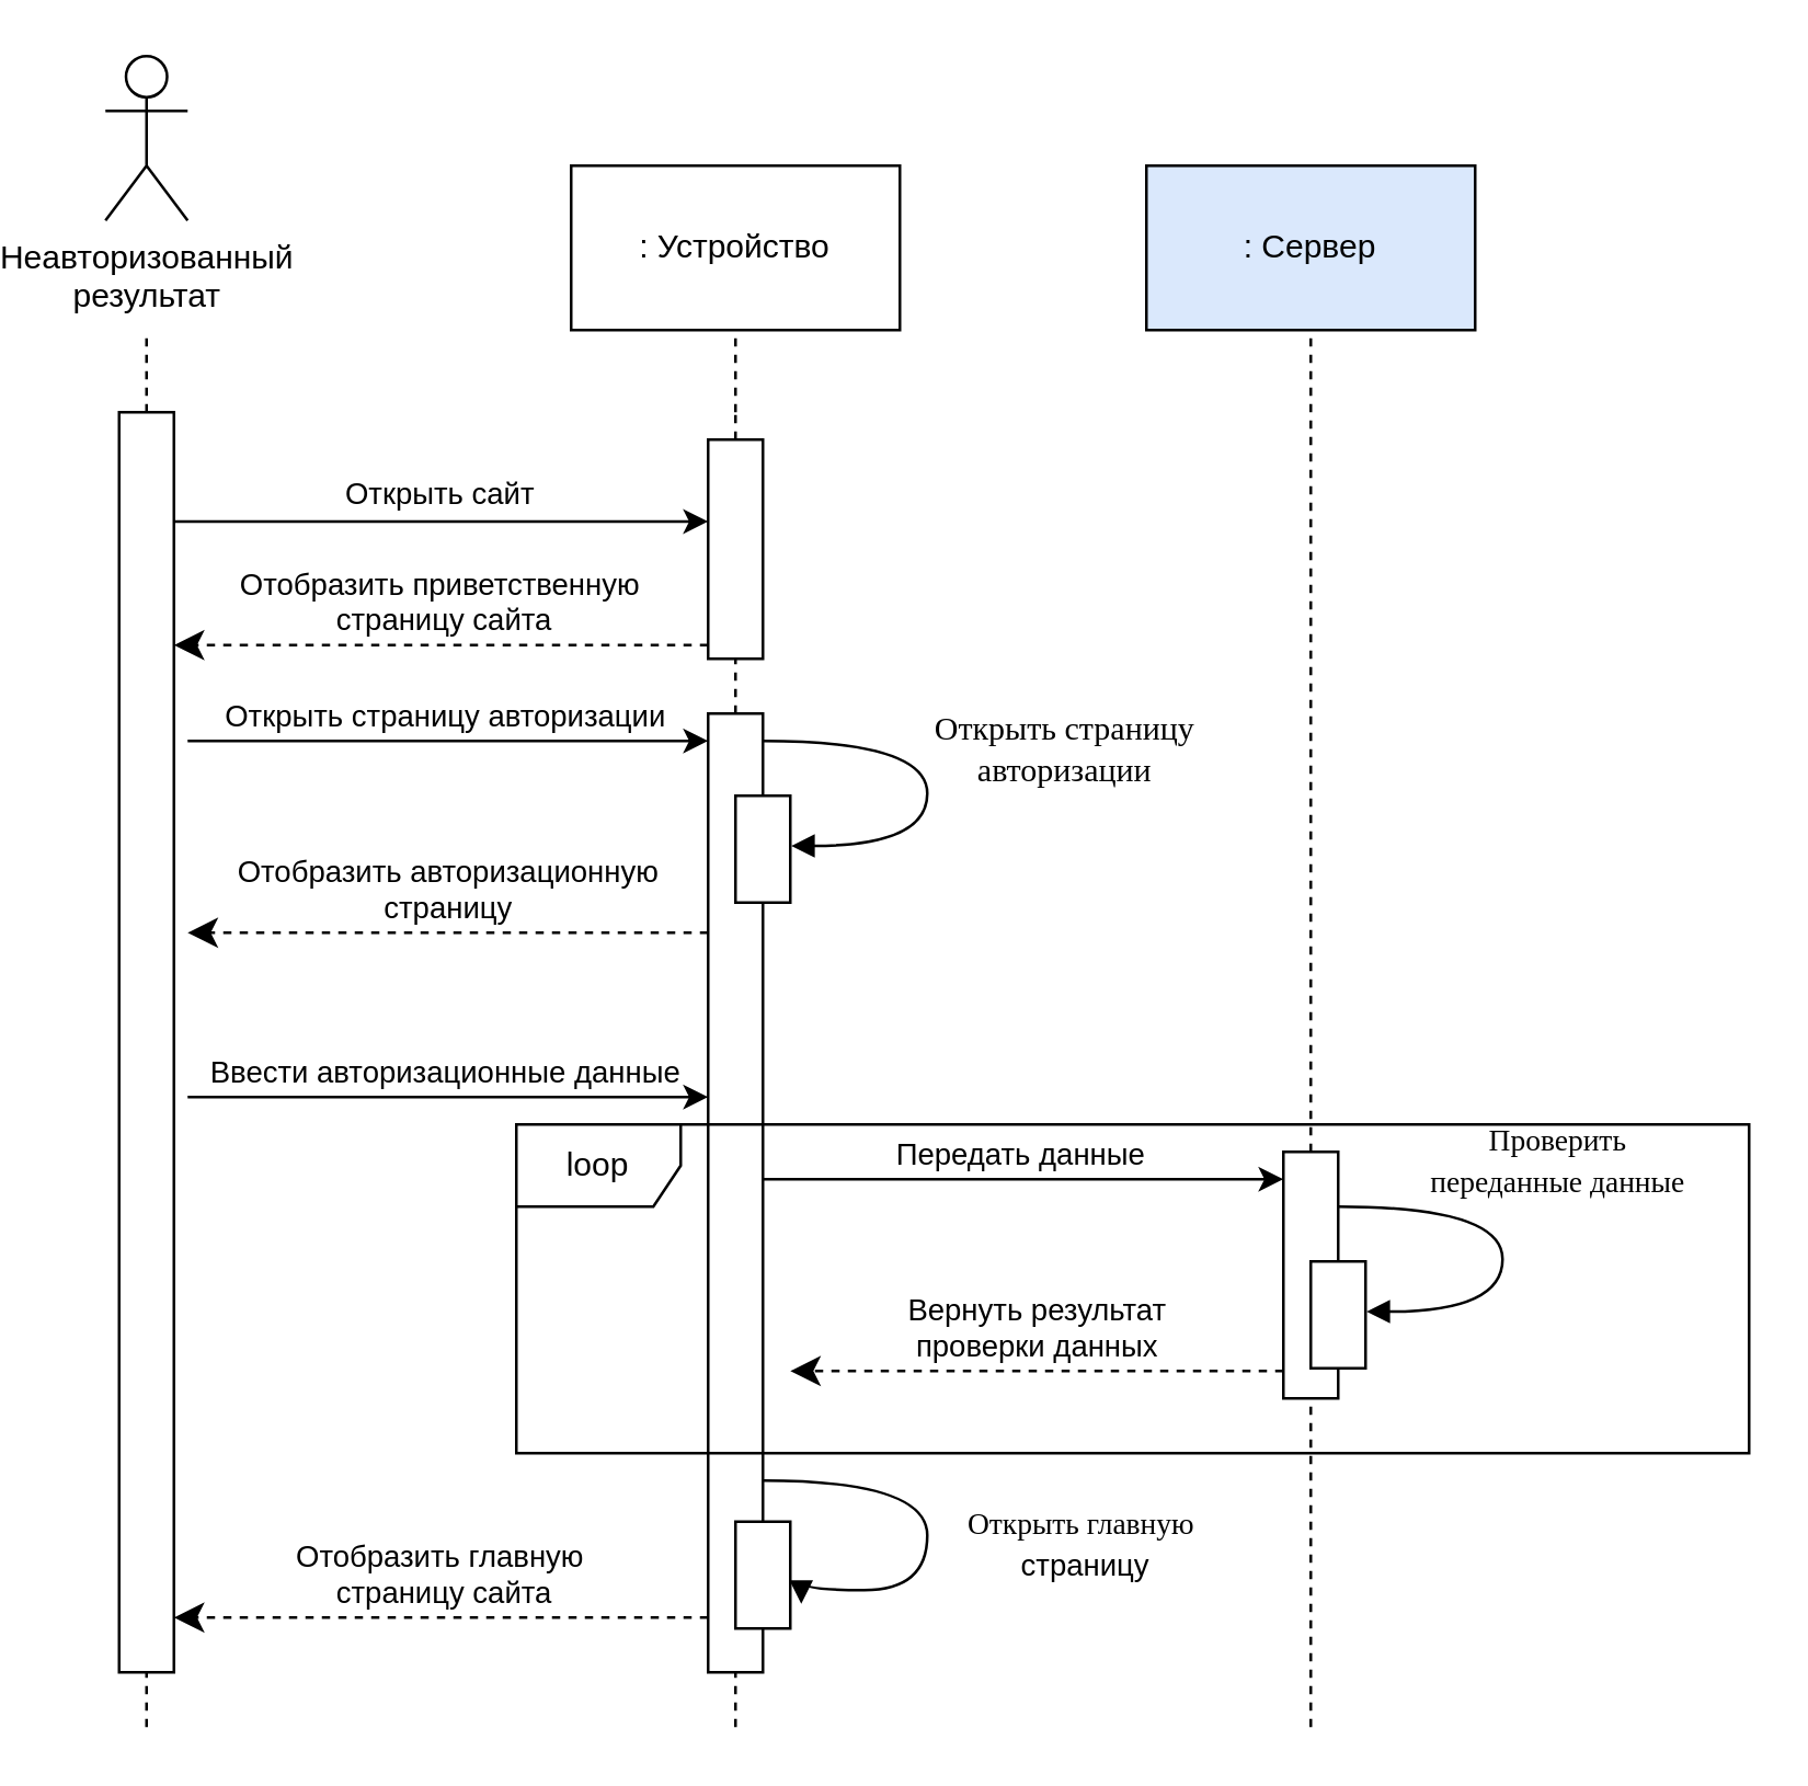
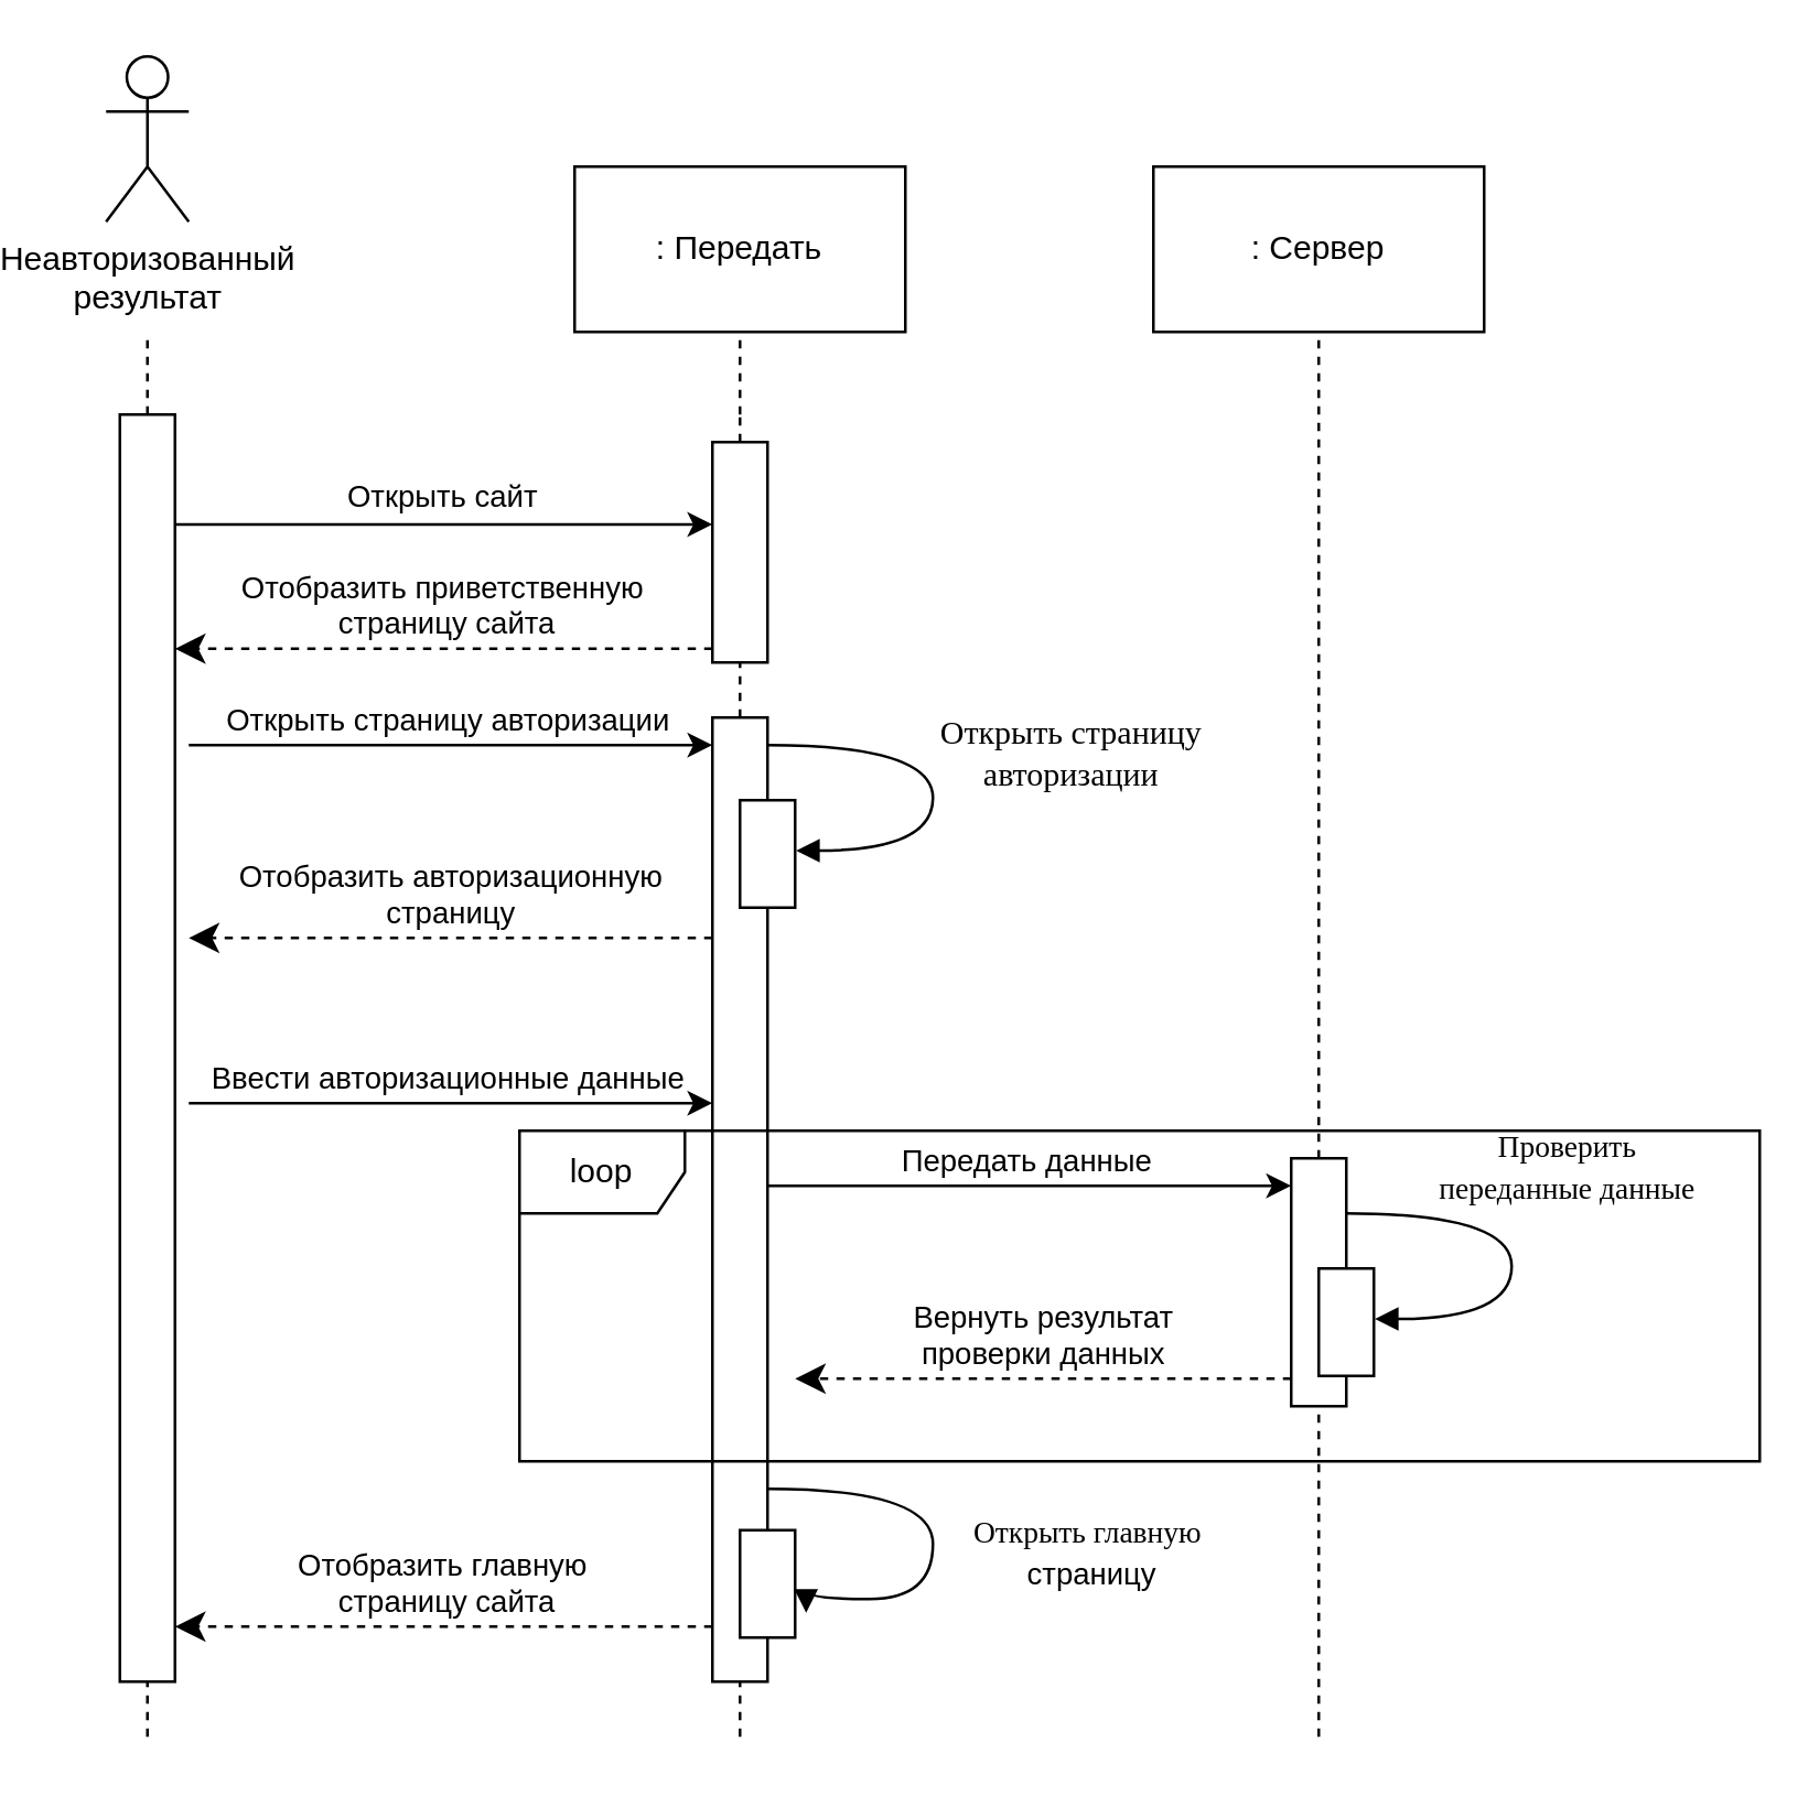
- <mxCell id="11" value=": Устройство" style="rounded=0;whiteSpace=wrap;html=1;" parent="1" vertex="1"><mxGeometry x="190" y="60" width="120" height="60" as="geometry" /></mxCell>
+ <mxCell id="11" value=": Передать" style="rounded=0;whiteSpace=wrap;html=1;" parent="1" vertex="1"><mxGeometry x="190" y="60" width="120" height="60" as="geometry" /></mxCell>
- <mxCell id="12" value=": Сервер" style="rounded=0;whiteSpace=wrap;html=1;fillColor=#dae8fc;" parent="1" vertex="1"><mxGeometry x="400" y="60" width="120" height="60" as="geometry" /></mxCell>
+ <mxCell id="12" value=": Сервер" style="rounded=0;whiteSpace=wrap;html=1;" parent="1" vertex="1"><mxGeometry x="400" y="60" width="120" height="60" as="geometry" /></mxCell>
